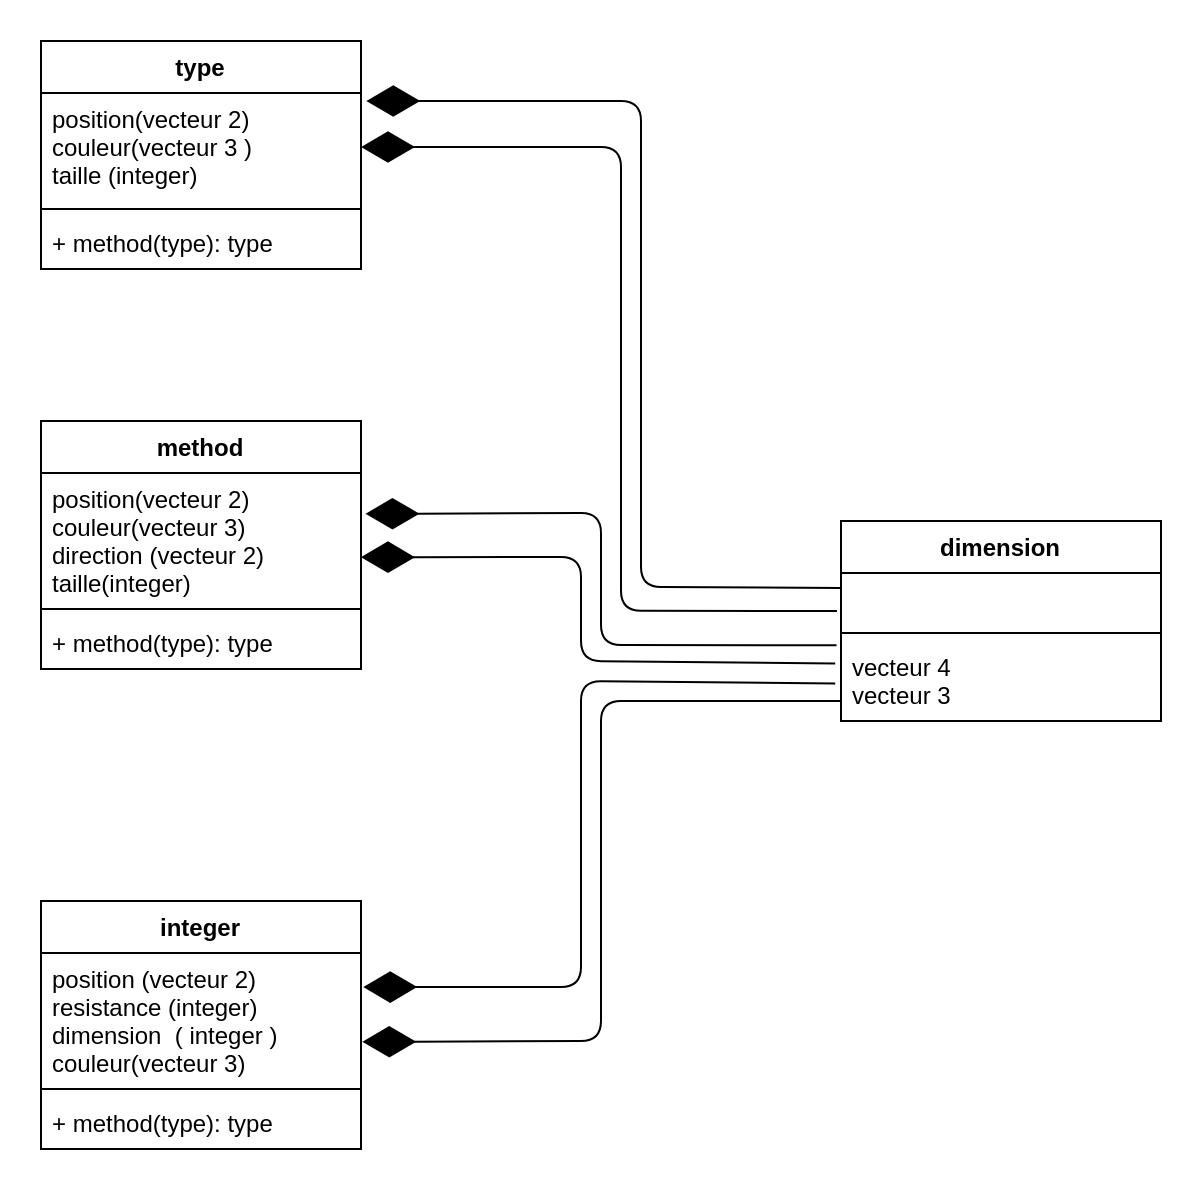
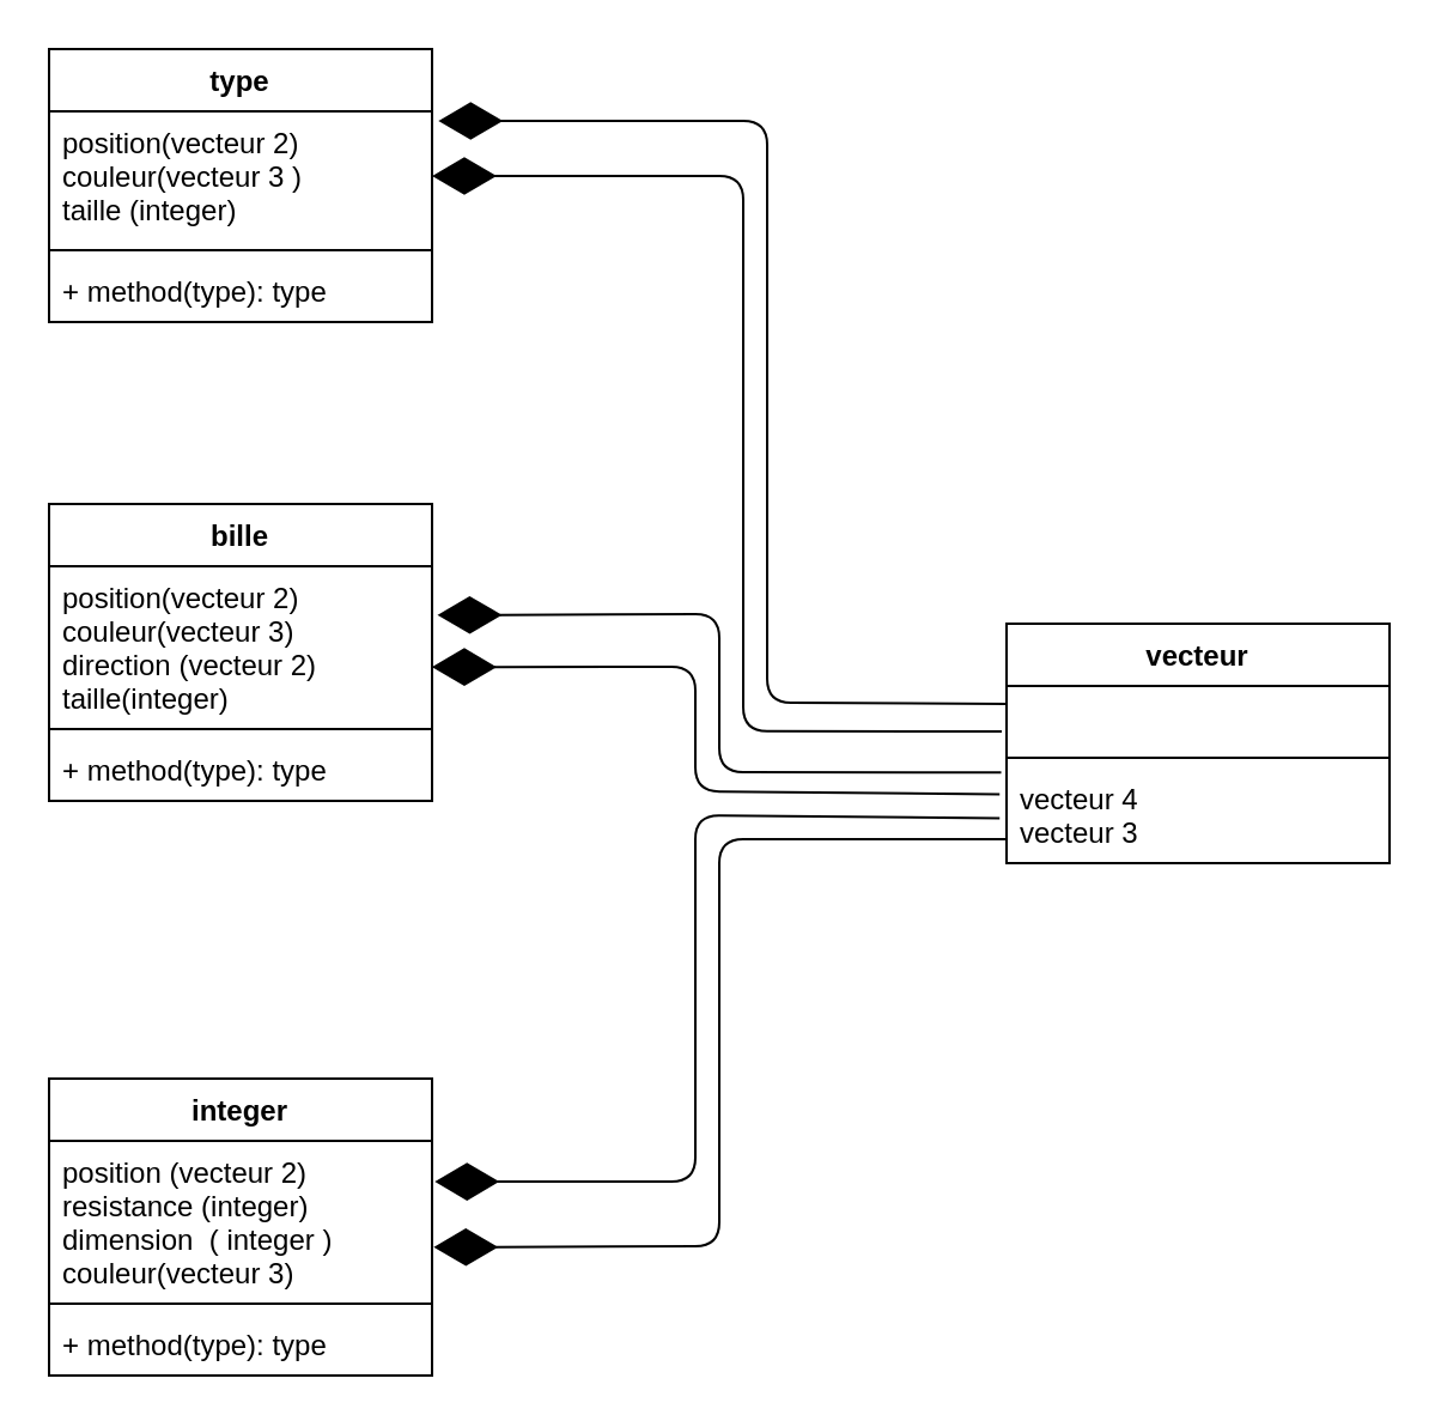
- <mxCell id="2" value="method" style="swimlane;fontStyle=1;align=center;verticalAlign=top;childLayout=stackLayout;horizontal=1;startSize=26;horizontalStack=0;resizeParent=1;resizeParentMax=0;resizeLast=0;collapsible=1;marginBottom=0;" vertex="1" parent="1"><mxGeometry x="20" y="210" width="160" height="124" as="geometry" /></mxCell>
+ <mxCell id="2" value="bille" style="swimlane;fontStyle=1;align=center;verticalAlign=top;childLayout=stackLayout;horizontal=1;startSize=26;horizontalStack=0;resizeParent=1;resizeParentMax=0;resizeLast=0;collapsible=1;marginBottom=0;" vertex="1" parent="1"><mxGeometry x="20" y="210" width="160" height="124" as="geometry" /></mxCell>
- <mxCell id="14" value="dimension" style="swimlane;fontStyle=1;align=center;verticalAlign=top;childLayout=stackLayout;horizontal=1;startSize=26;horizontalStack=0;resizeParent=1;resizeParentMax=0;resizeLast=0;collapsible=1;marginBottom=0;" vertex="1" parent="1"><mxGeometry x="420" y="260" width="160" height="100" as="geometry" /></mxCell>
+ <mxCell id="14" value="vecteur" style="swimlane;fontStyle=1;align=center;verticalAlign=top;childLayout=stackLayout;horizontal=1;startSize=26;horizontalStack=0;resizeParent=1;resizeParentMax=0;resizeLast=0;collapsible=1;marginBottom=0;" vertex="1" parent="1"><mxGeometry x="420" y="260" width="160" height="100" as="geometry" /></mxCell>
